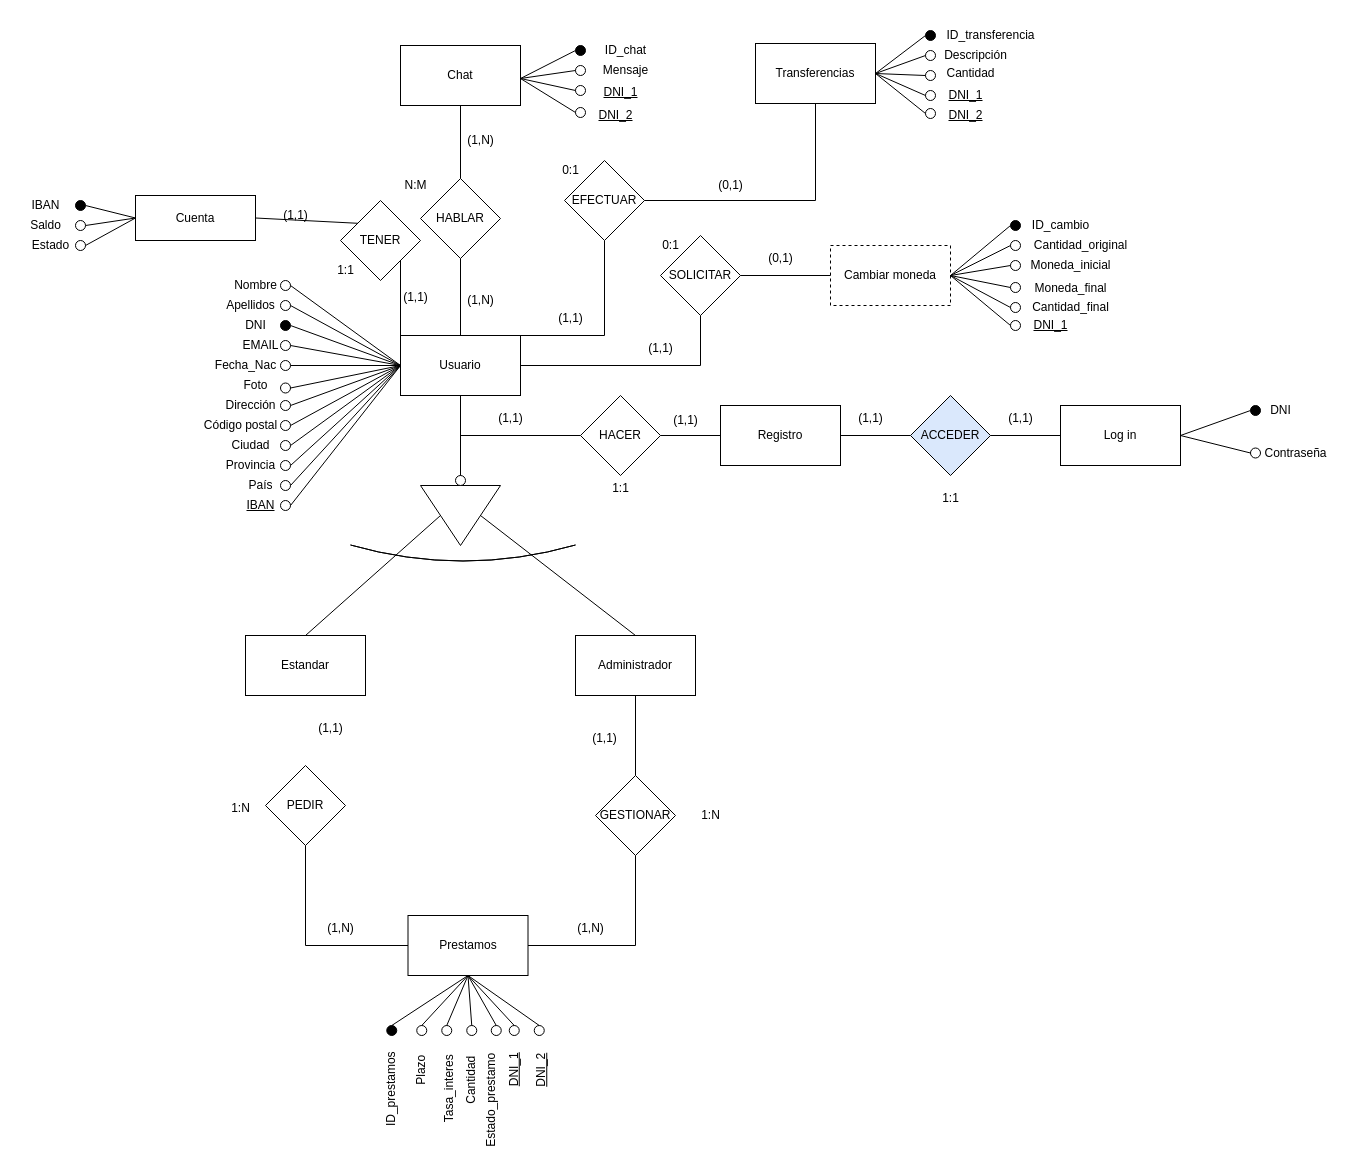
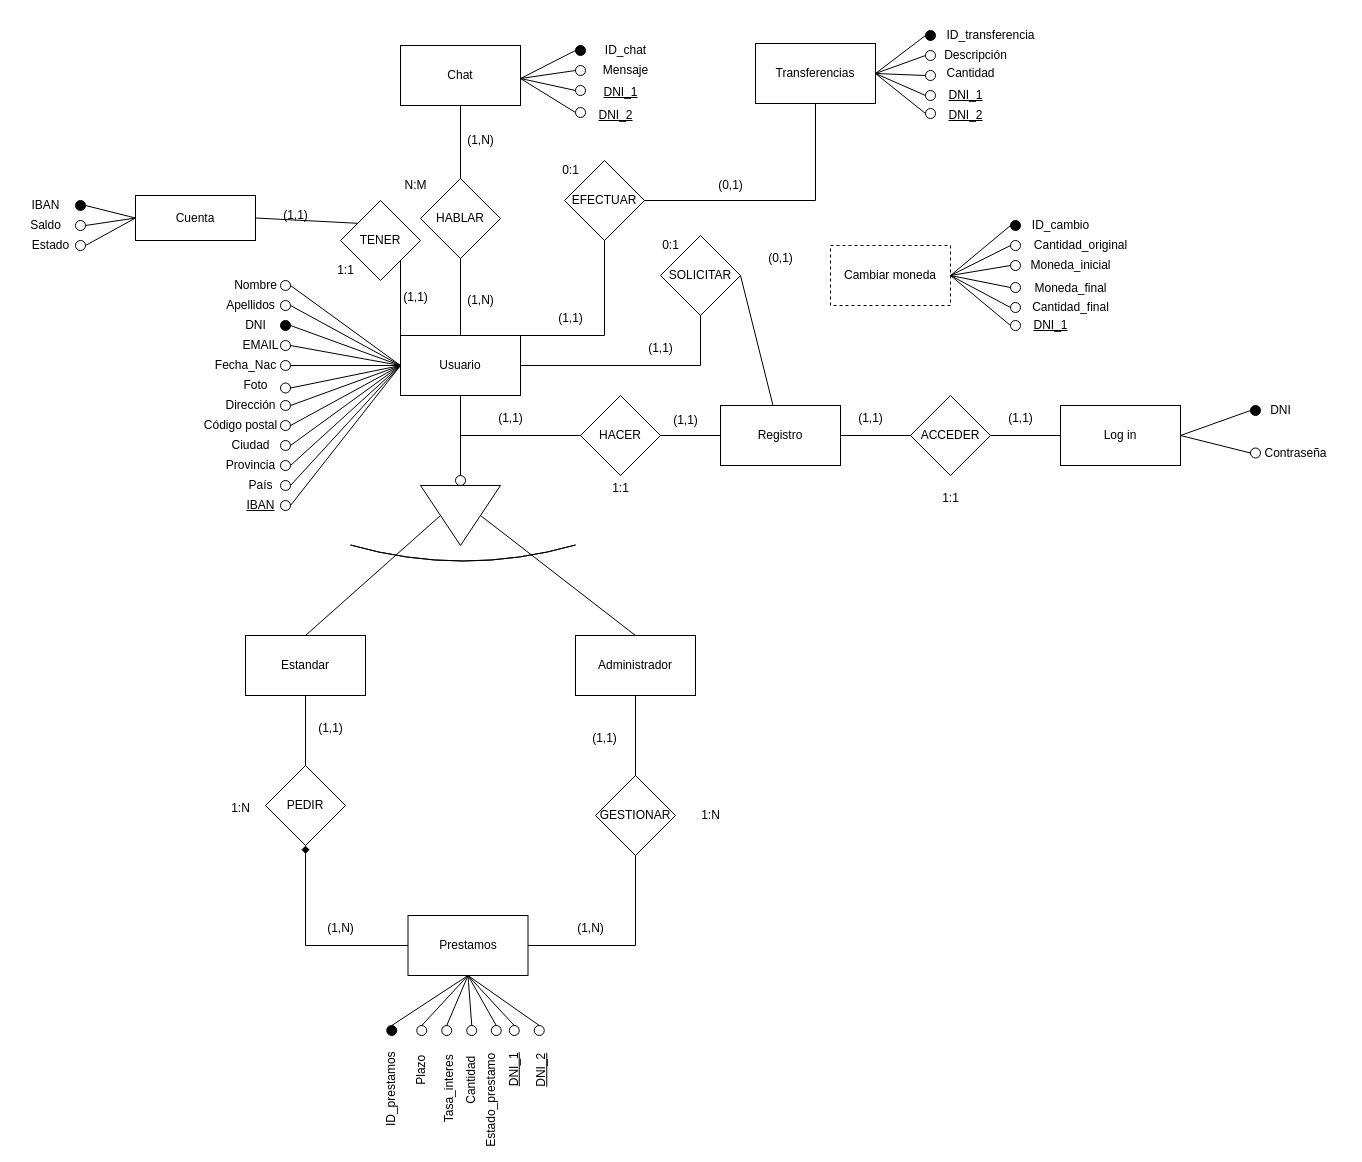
- <mxCell id="74" value="" style="endArrow=none;html=1;rounded=0;entryX=0;entryY=0.5;entryDx=0;entryDy=0;exitX=1;exitY=0.5;exitDx=0;exitDy=0;" parent="1" source="72" target="70" edge="1"><mxGeometry width="50" height="50" relative="1" as="geometry"><mxPoint x="480" y="385" as="sourcePoint" /><mxPoint x="530" y="335" as="targetPoint" /></mxGeometry></mxCell>
+ <mxCell id="74" value="" style="endArrow=none;html=1;rounded=0;exitX=1;exitY=0.5;exitDx=0;exitDy=0;" parent="1" source="72" target="51" edge="1"><mxGeometry width="50" height="50" relative="1" as="geometry"><mxPoint x="480" y="385" as="sourcePoint" /><mxPoint x="530" y="335" as="targetPoint" /></mxGeometry></mxCell>
- <mxCell id="53" value="ACCEDER" style="rhombus;whiteSpace=wrap;html=1;fillColor=#dae8fc;" parent="1" vertex="1"><mxGeometry x="910" y="395" width="80" height="80" as="geometry" /></mxCell>
+ <mxCell id="53" value="ACCEDER" style="rhombus;whiteSpace=wrap;html=1;" parent="1" vertex="1"><mxGeometry x="910" y="395" width="80" height="80" as="geometry" /></mxCell>
+ <mxCell id="67" value="" style="endArrow=none;html=1;rounded=0;entryX=0.5;entryY=1;entryDx=0;entryDy=0;exitX=0.5;exitY=0;exitDx=0;exitDy=0;" parent="1" source="66" target="35" edge="1"><mxGeometry width="50" height="50" relative="1" as="geometry"><mxPoint x="495" y="735" as="sourcePoint" /><mxPoint x="545" y="685" as="targetPoint" /></mxGeometry></mxCell>
- <mxCell id="68" value="" style="endArrow=none;html=1;rounded=0;entryX=0.5;entryY=1;entryDx=0;entryDy=0;exitX=0;exitY=0.5;exitDx=0;exitDy=0;" parent="1" source="63" target="66" edge="1"><mxGeometry width="50" height="50" relative="1" as="geometry"><mxPoint x="495" y="735" as="sourcePoint" /><mxPoint x="545" y="685" as="targetPoint" /><Array as="points"><mxPoint x="305" y="945" /></Array></mxGeometry></mxCell>
+ <mxCell id="68" value="" style="endArrow=diamond;html=1;rounded=0;entryX=0.5;entryY=1;entryDx=0;entryDy=0;exitX=0;exitY=0.5;exitDx=0;exitDy=0;" parent="1" source="63" target="66" edge="1"><mxGeometry width="50" height="50" relative="1" as="geometry"><mxPoint x="495" y="735" as="sourcePoint" /><mxPoint x="545" y="685" as="targetPoint" /><Array as="points"><mxPoint x="305" y="945" /></Array></mxGeometry></mxCell>
